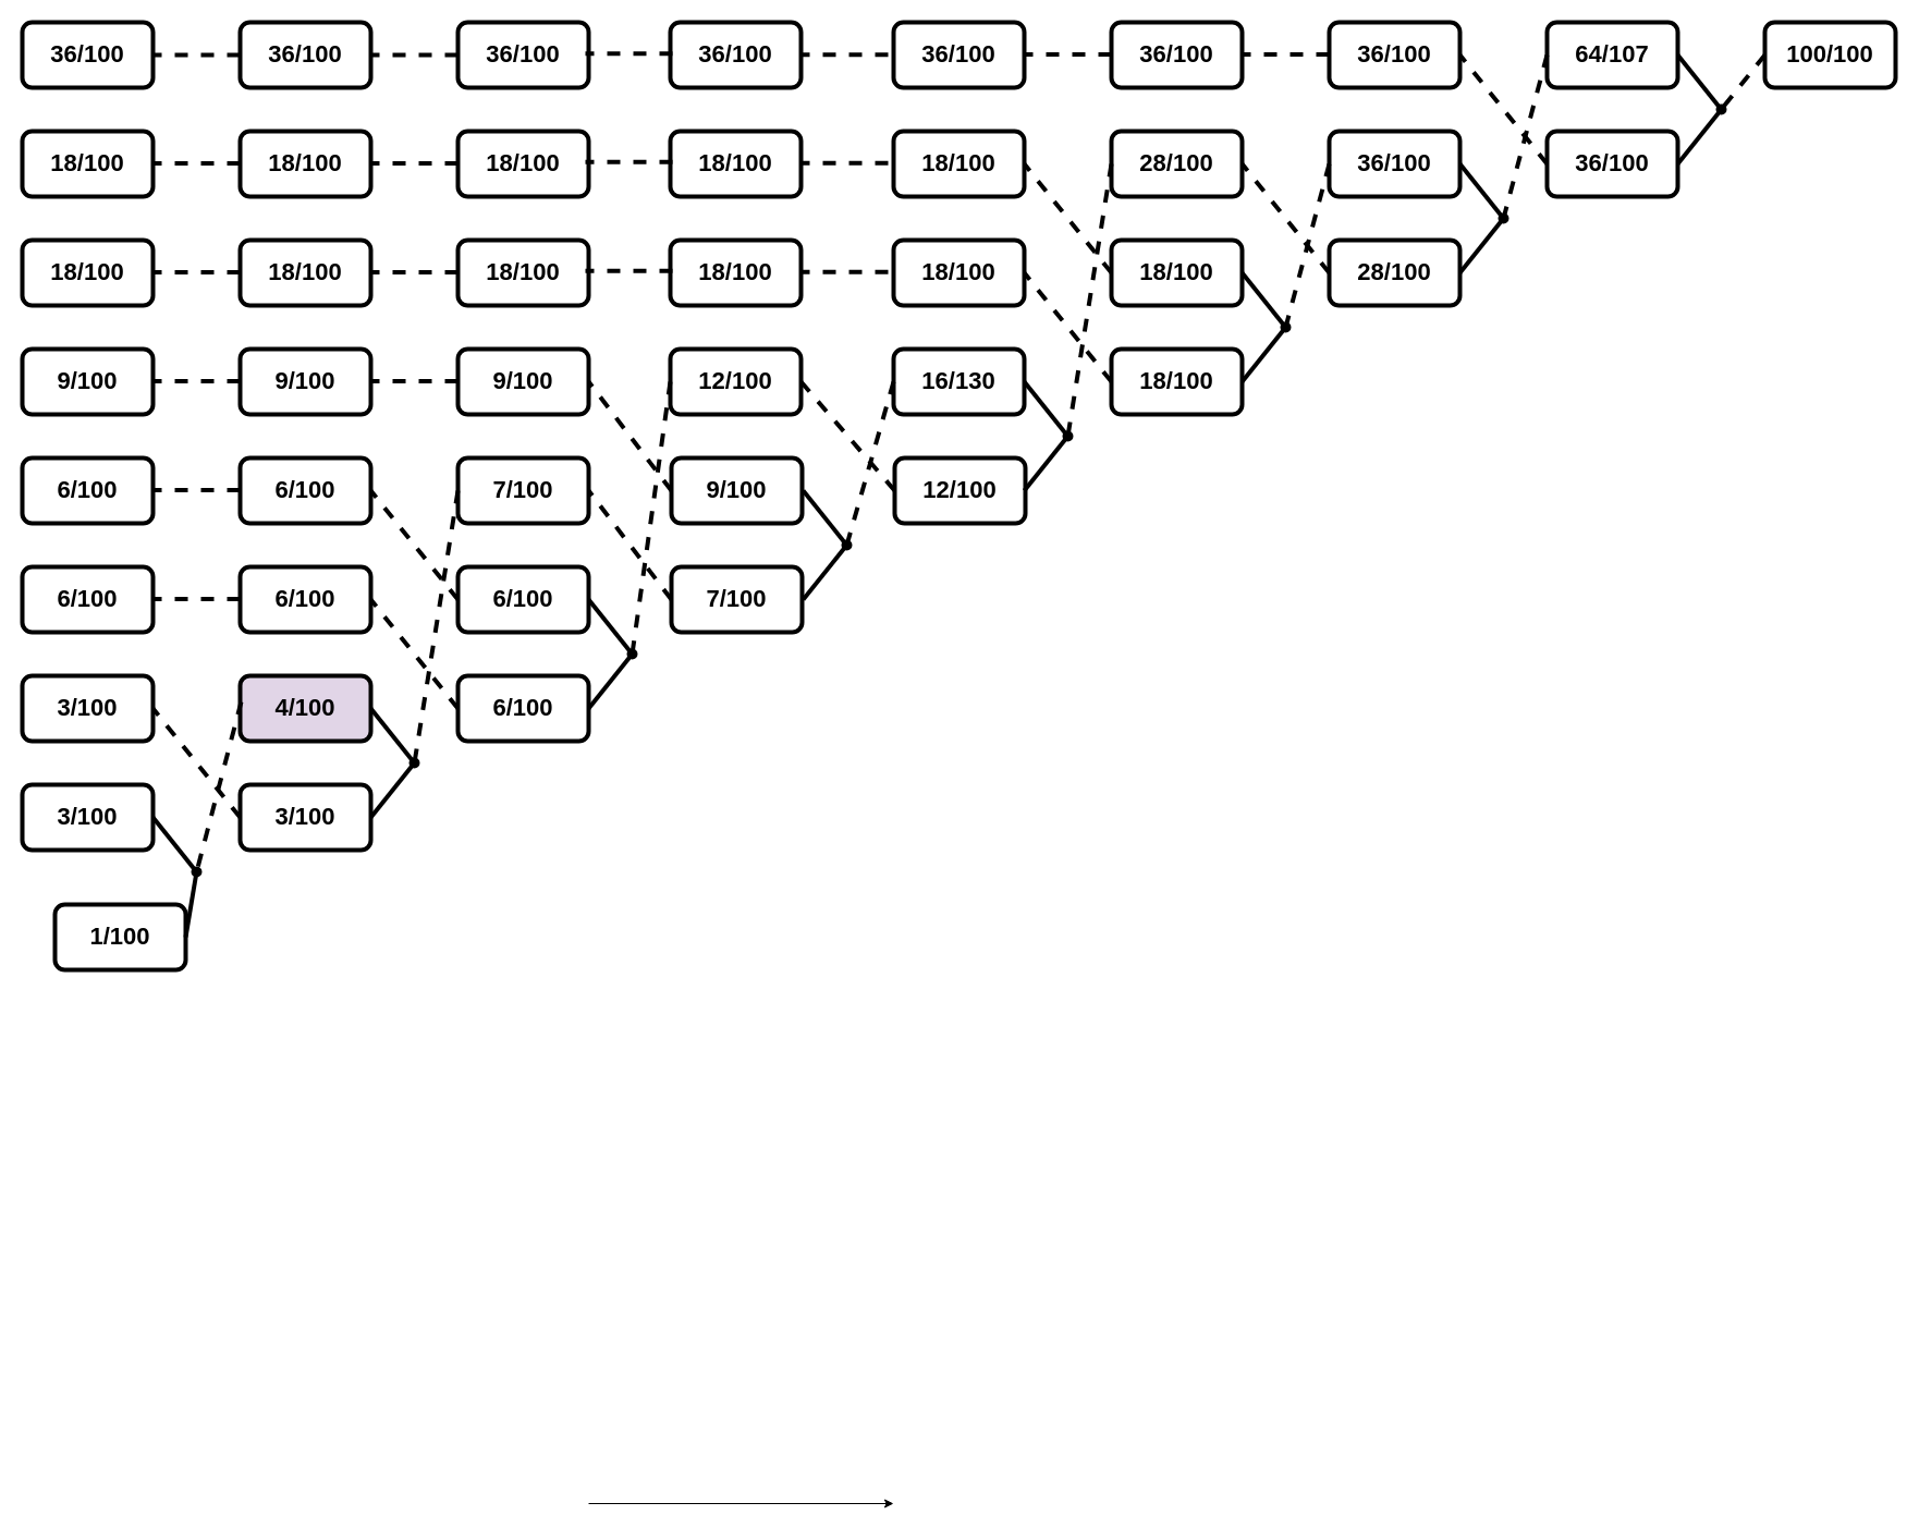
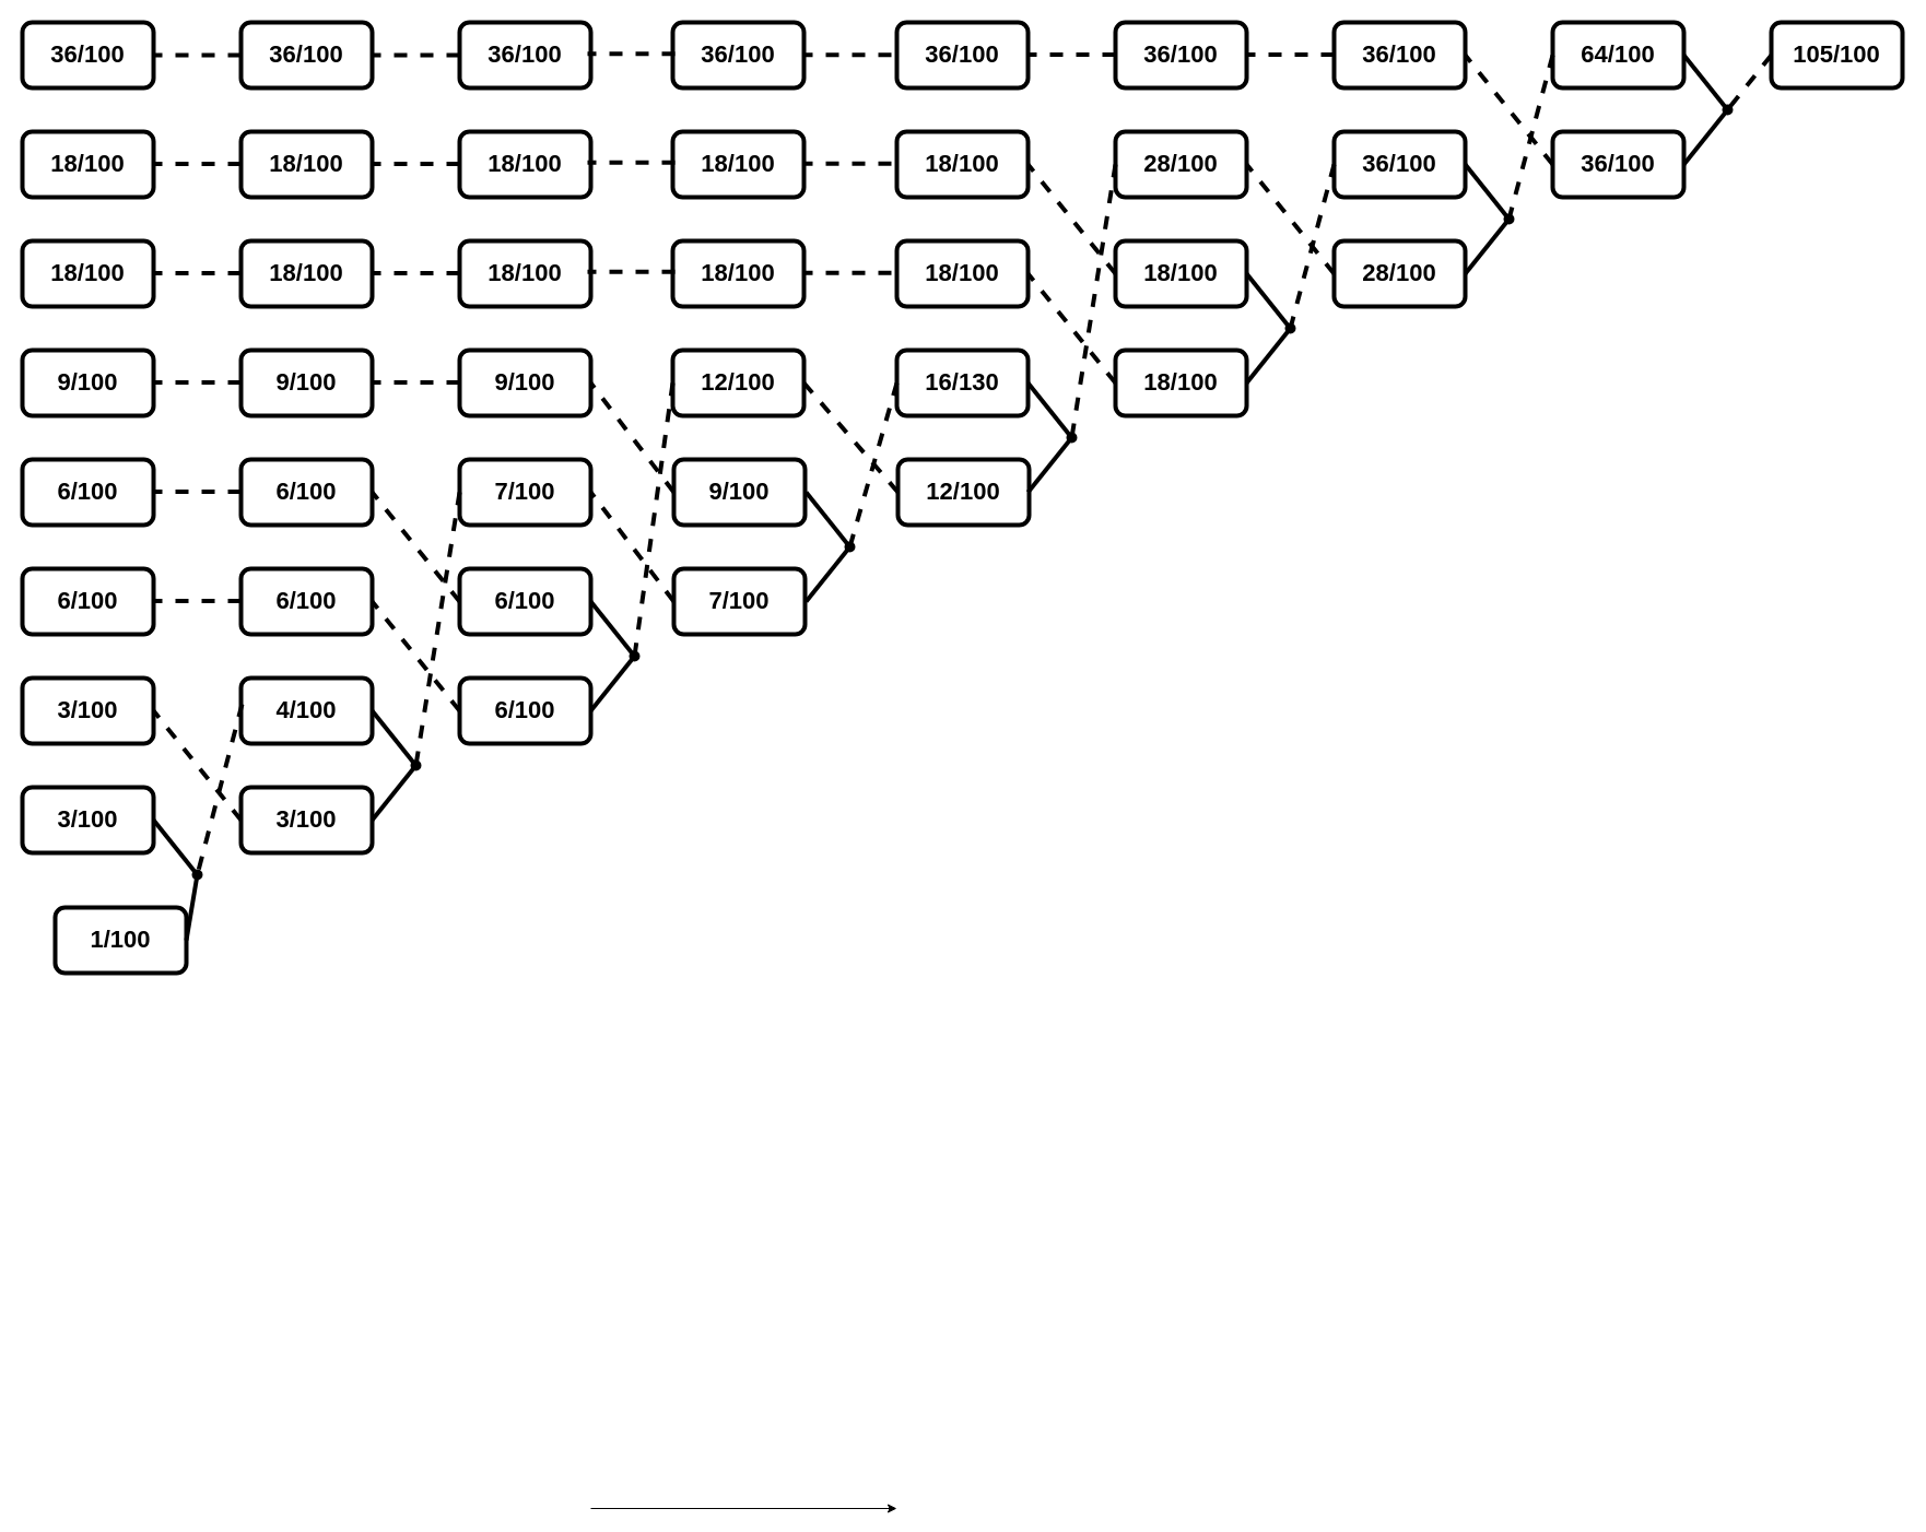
- <mxCell id="44" value="64/107" style="rounded=1;whiteSpace=wrap;html=1;fontStyle=1;strokeWidth=4;fontSize=22;" parent="1" vertex="1"><mxGeometry x="1420" y="20" width="120" height="60" as="geometry" /></mxCell>
+ <mxCell id="44" value="64/100" style="rounded=1;whiteSpace=wrap;html=1;fontStyle=1;strokeWidth=4;fontSize=22;" parent="1" vertex="1"><mxGeometry x="1420" y="20" width="120" height="60" as="geometry" /></mxCell>
- <mxCell id="46" value="100/100" style="rounded=1;whiteSpace=wrap;html=1;fontStyle=1;strokeWidth=4;fontSize=22;" parent="1" vertex="1"><mxGeometry x="1620" y="20" width="120" height="60" as="geometry" /></mxCell>
+ <mxCell id="46" value="105/100" style="rounded=1;whiteSpace=wrap;html=1;fontStyle=1;strokeWidth=4;fontSize=22;" parent="1" vertex="1"><mxGeometry x="1620" y="20" width="120" height="60" as="geometry" /></mxCell>
- <mxCell id="18" value="4/100" style="rounded=1;whiteSpace=wrap;html=1;fontStyle=1;strokeWidth=4;fontSize=22;fillColor=#e1d5e7;" parent="1" vertex="1"><mxGeometry x="220" y="620" width="120" height="60" as="geometry" /></mxCell>
+ <mxCell id="18" value="4/100" style="rounded=1;whiteSpace=wrap;html=1;fontStyle=1;strokeWidth=4;fontSize=22;" parent="1" vertex="1"><mxGeometry x="220" y="620" width="120" height="60" as="geometry" /></mxCell>
